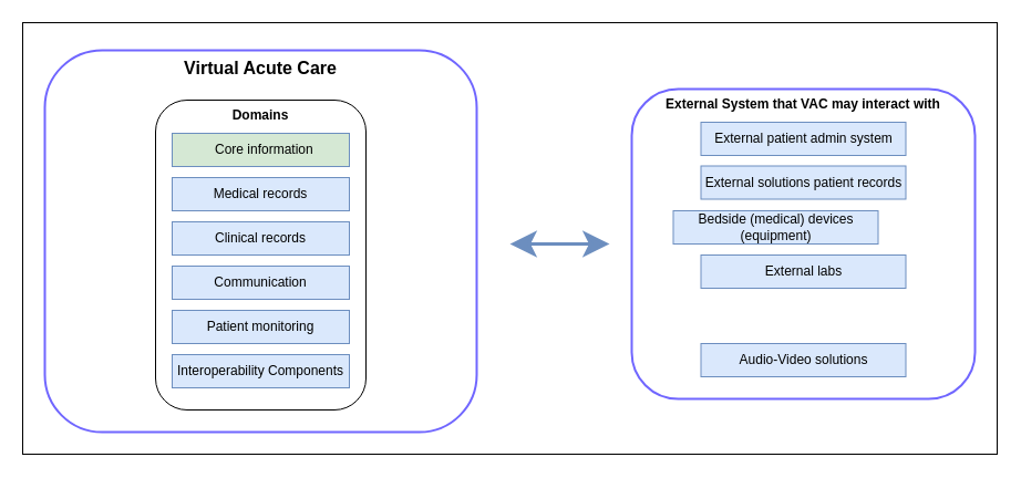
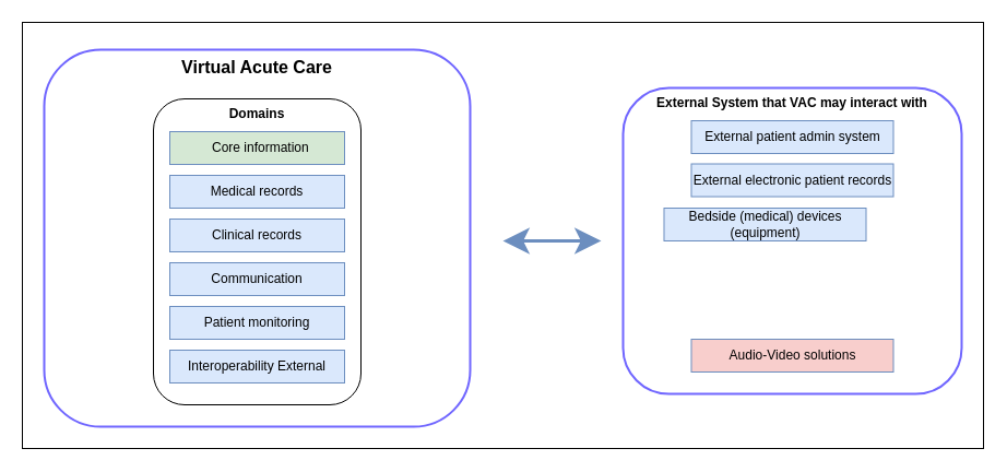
- <mxCell id="15" value="External solutions patient records" style="rounded=0;whiteSpace=wrap;html=1;fillColor=#dae8fc;strokeColor=#6c8ebf;" vertex="1" parent="12"><mxGeometry x="62.5" y="69.5" width="185" height="30" as="geometry" /></mxCell>
+ <mxCell id="15" value="External electronic patient records" style="rounded=0;whiteSpace=wrap;html=1;fillColor=#dae8fc;strokeColor=#6c8ebf;" vertex="1" parent="12"><mxGeometry x="62.5" y="69.5" width="185" height="30" as="geometry" /></mxCell>
- <mxCell id="17" value="External labs" style="rounded=0;whiteSpace=wrap;html=1;fillColor=#dae8fc;strokeColor=#6c8ebf;" vertex="1" parent="12"><mxGeometry x="62.5" y="150" width="185" height="30" as="geometry" /></mxCell>
- <mxCell id="18" value="Audio-Video solutions" style="rounded=0;whiteSpace=wrap;html=1;fillColor=#dae8fc;strokeColor=#6c8ebf;" vertex="1" parent="12"><mxGeometry x="62.5" y="230" width="185" height="30" as="geometry" /></mxCell>
+ <mxCell id="18" value="Audio-Video solutions" style="rounded=0;whiteSpace=wrap;html=1;fillColor=#f8cecc;strokeColor=#6c8ebf;" vertex="1" parent="12"><mxGeometry x="62.5" y="230" width="185" height="30" as="geometry" /></mxCell>
- <mxCell id="11" value="Interoperability Components" style="rounded=0;whiteSpace=wrap;html=1;fillColor=#dae8fc;strokeColor=#6c8ebf;" vertex="1" parent="4"><mxGeometry x="15" y="230" width="160" height="30" as="geometry" /></mxCell>
+ <mxCell id="11" value="Interoperability External" style="rounded=0;whiteSpace=wrap;html=1;fillColor=#dae8fc;strokeColor=#6c8ebf;" vertex="1" parent="4"><mxGeometry x="15" y="230" width="160" height="30" as="geometry" /></mxCell>
